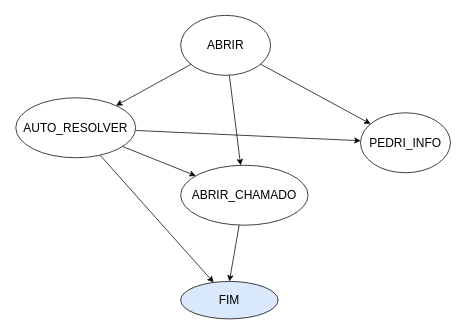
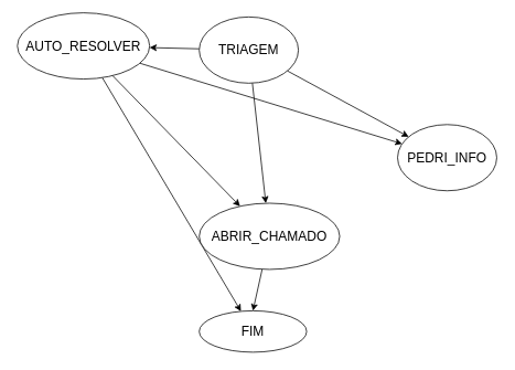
- <mxCell id="5" value="&lt;font size=&quot;3&quot;&gt;ABRIR&lt;/font&gt;" style="ellipse;whiteSpace=wrap;html=1;" vertex="1" parent="1"><mxGeometry x="240" y="20" width="120" height="80" as="geometry" /></mxCell>
+ <mxCell id="5" value="&lt;font size=&quot;3&quot;&gt;TRIAGEM&lt;/font&gt;" style="ellipse;whiteSpace=wrap;html=1;" vertex="1" parent="1"><mxGeometry x="240" y="20" width="120" height="80" as="geometry" /></mxCell>
- <mxCell id="9" value="&lt;font size=&quot;3&quot;&gt;AUTO_RESOLVER&lt;/font&gt;" style="ellipse;whiteSpace=wrap;html=1;" vertex="1" parent="1"><mxGeometry y="130" width="160" height="80" as="geometry" x="20" /></mxCell>
+ <mxCell id="9" value="&lt;font size=&quot;3&quot;&gt;AUTO_RESOLVER&lt;/font&gt;" style="ellipse;whiteSpace=wrap;html=1;" vertex="1" parent="1"><mxGeometry x="20" y="15" width="160" height="80" as="geometry" /></mxCell>
- <mxCell id="12" value="&lt;font size=&quot;3&quot;&gt;ABRIR_CHAMADO&lt;/font&gt;" style="ellipse;whiteSpace=wrap;html=1;" vertex="1" parent="1"><mxGeometry x="240" y="220" width="170" height="80" as="geometry" /></mxCell>
+ <mxCell id="12" value="&lt;font size=&quot;3&quot;&gt;ABRIR_CHAMADO&lt;/font&gt;" style="ellipse;whiteSpace=wrap;html=1;" vertex="1" parent="1"><mxGeometry x="240" y="245" width="170" height="80" as="geometry" /></mxCell>
- <mxCell id="13" value="&lt;font size=&quot;3&quot;&gt;FIM&lt;/font&gt;" style="ellipse;whiteSpace=wrap;html=1;fillColor=#dae8fc;" vertex="1" parent="1"><mxGeometry x="240" y="375" width="130" height="50" as="geometry" /></mxCell>
+ <mxCell id="13" value="&lt;font size=&quot;3&quot;&gt;FIM&lt;/font&gt;" style="ellipse;whiteSpace=wrap;html=1;" vertex="1" parent="1"><mxGeometry x="240" y="375" width="130" height="50" as="geometry" /></mxCell>
